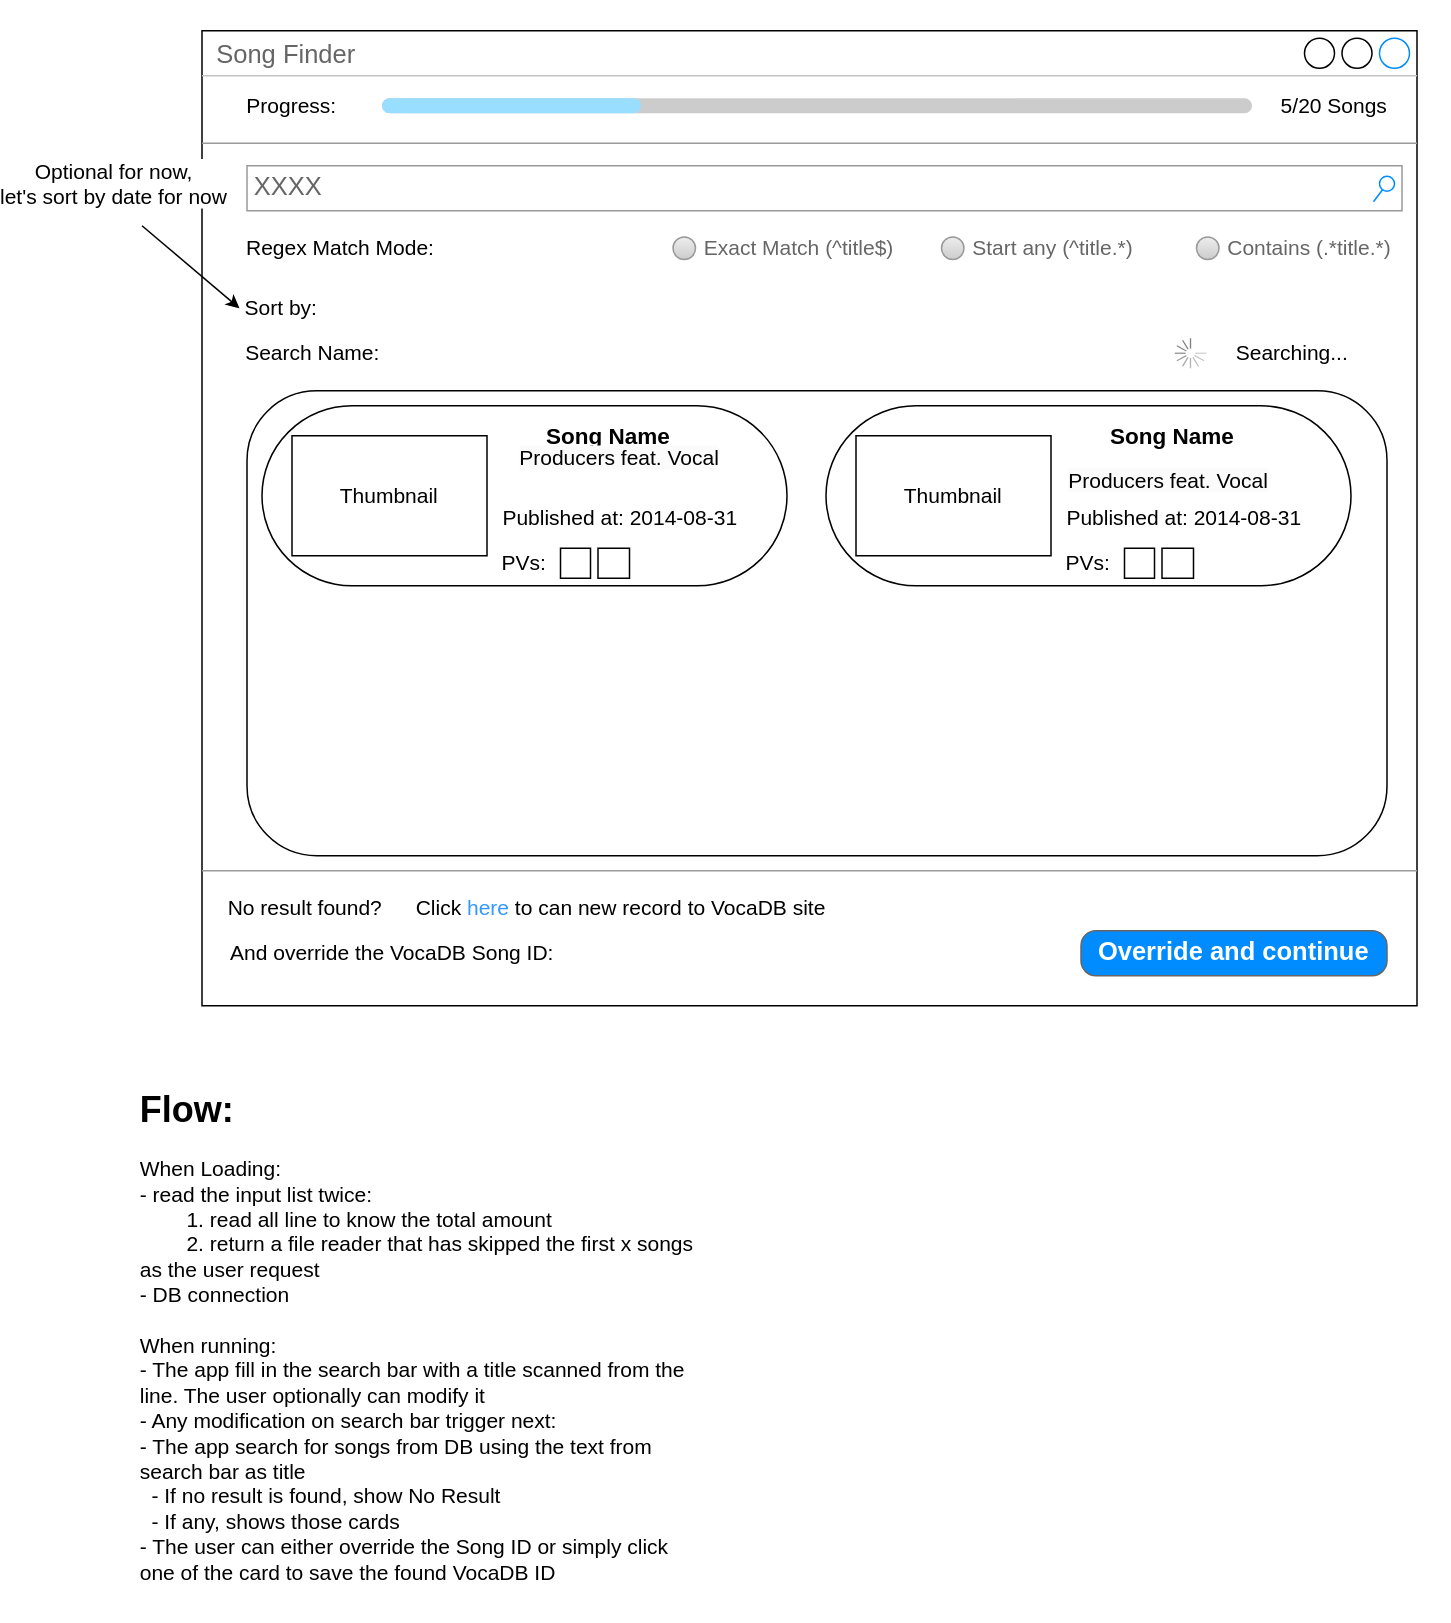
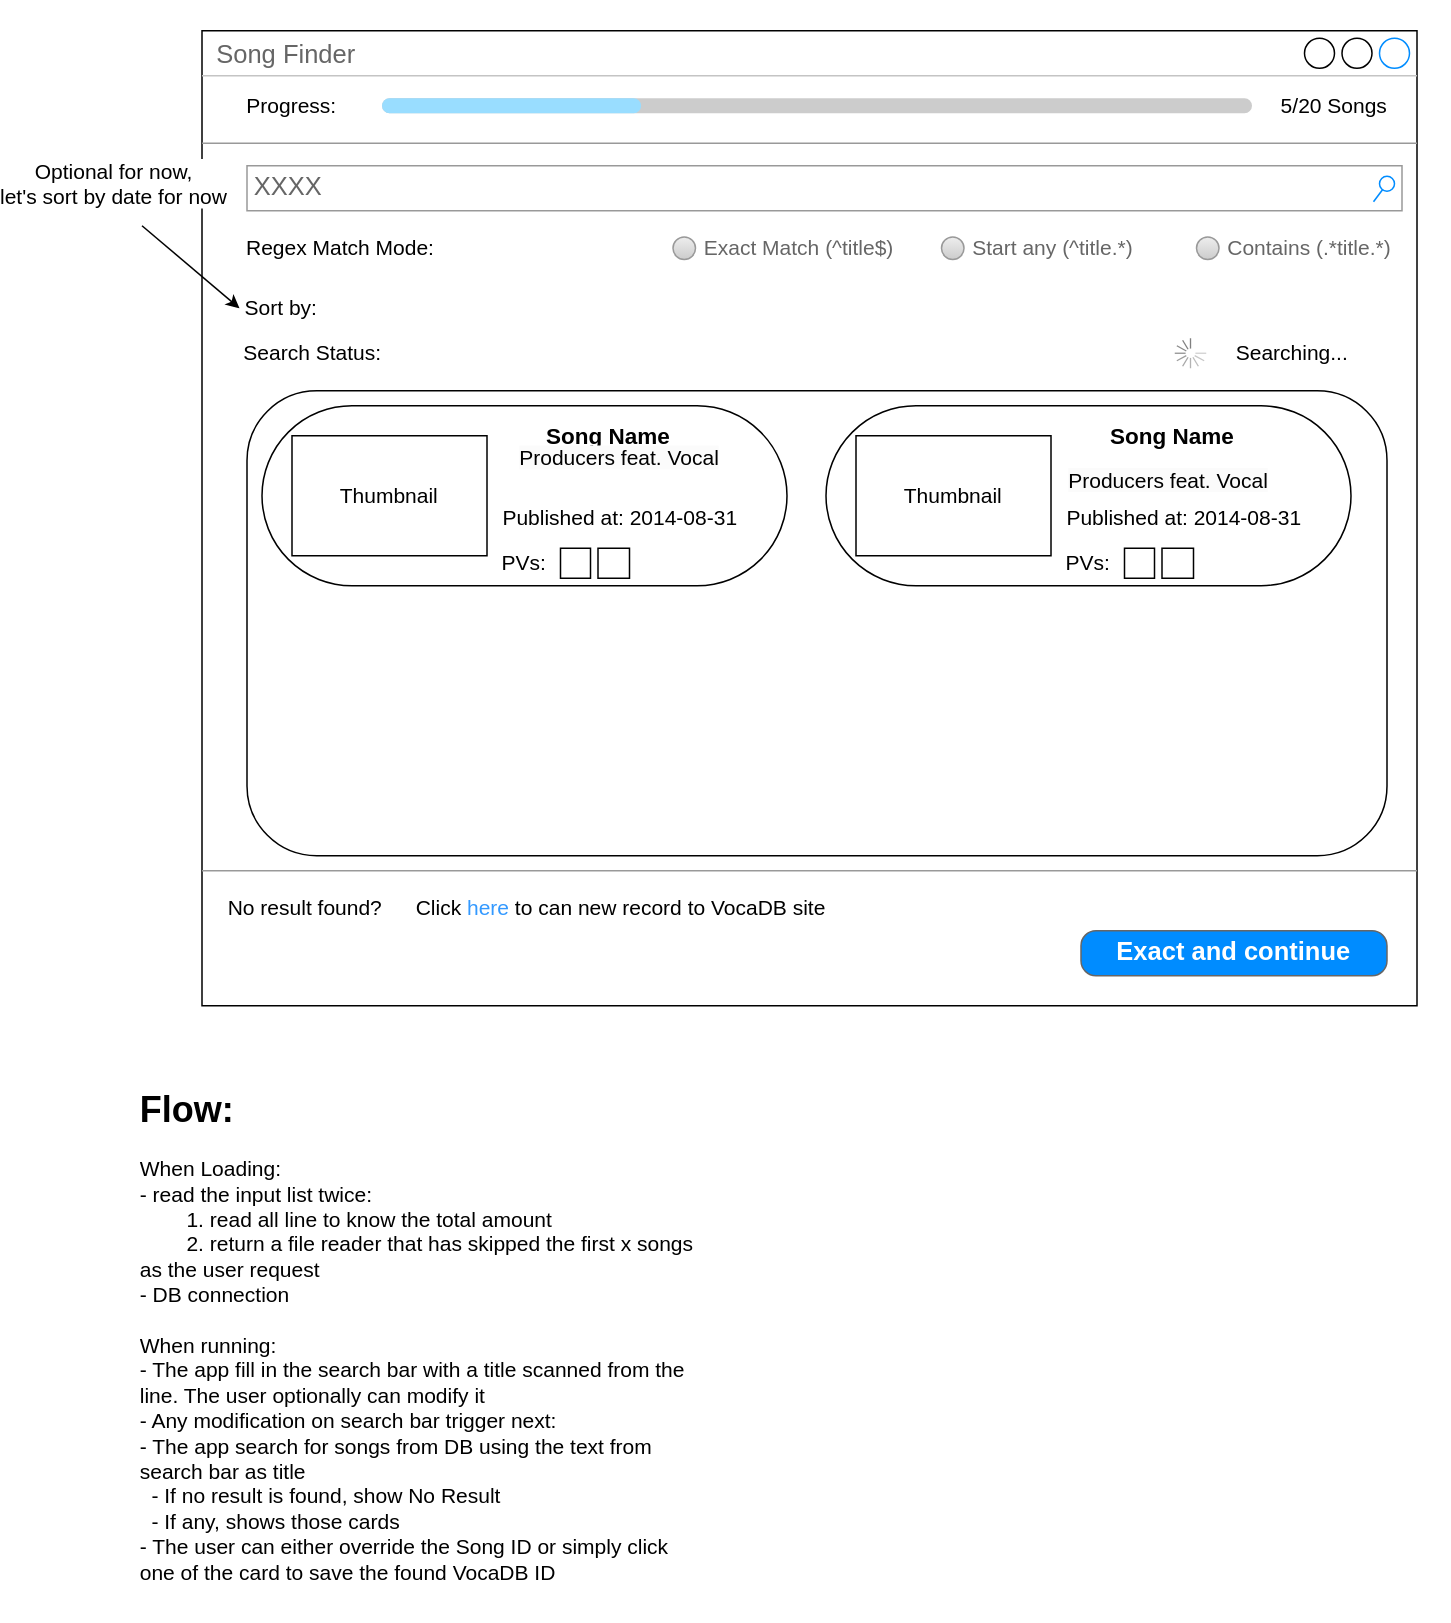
- <mxCell id="7" value="Search Name:" style="text;html=1;strokeColor=none;fillColor=none;align=center;verticalAlign=middle;whiteSpace=wrap;rounded=0;fontSize=14;fontFamily=Helvetica;fontColor=default;" parent="1" vertex="1"><mxGeometry x="76.5" y="220" width="126" height="30" as="geometry" /></mxCell>
+ <mxCell id="7" value="Search Status:" style="text;html=1;strokeColor=none;fillColor=none;align=center;verticalAlign=middle;whiteSpace=wrap;rounded=0;fontSize=14;fontFamily=Helvetica;fontColor=default;" parent="1" vertex="1"><mxGeometry x="76.5" y="220" width="126" height="30" as="geometry" /></mxCell>
- <mxCell id="12" value="And override the VocaDB Song ID:" style="text;html=1;strokeColor=none;fillColor=none;align=center;verticalAlign=middle;whiteSpace=wrap;rounded=0;fontSize=14;fontFamily=Helvetica;fontColor=default;" parent="1" vertex="1"><mxGeometry x="78" y="620" width="230" height="30" as="geometry" /></mxCell>
- <mxCell id="13" value="Override and continue" style="strokeWidth=1;shadow=0;dashed=0;align=center;html=1;shape=mxgraph.mockup.buttons.button;strokeColor=#666666;fontColor=#ffffff;mainText=;buttonStyle=round;fontSize=17;fontStyle=1;fillColor=#008cff;whiteSpace=wrap;rounded=0;fontFamily=Helvetica;" parent="1" vertex="1"><mxGeometry x="652" y="620" width="204" height="30" as="geometry" /></mxCell>
+ <mxCell id="13" value="Exact and continue" style="strokeWidth=1;shadow=0;dashed=0;align=center;html=1;shape=mxgraph.mockup.buttons.button;strokeColor=#666666;fontColor=#ffffff;mainText=;buttonStyle=round;fontSize=17;fontStyle=1;fillColor=#008cff;whiteSpace=wrap;rounded=0;fontFamily=Helvetica;" parent="1" vertex="1"><mxGeometry x="652" y="620" width="204" height="30" as="geometry" /></mxCell>
